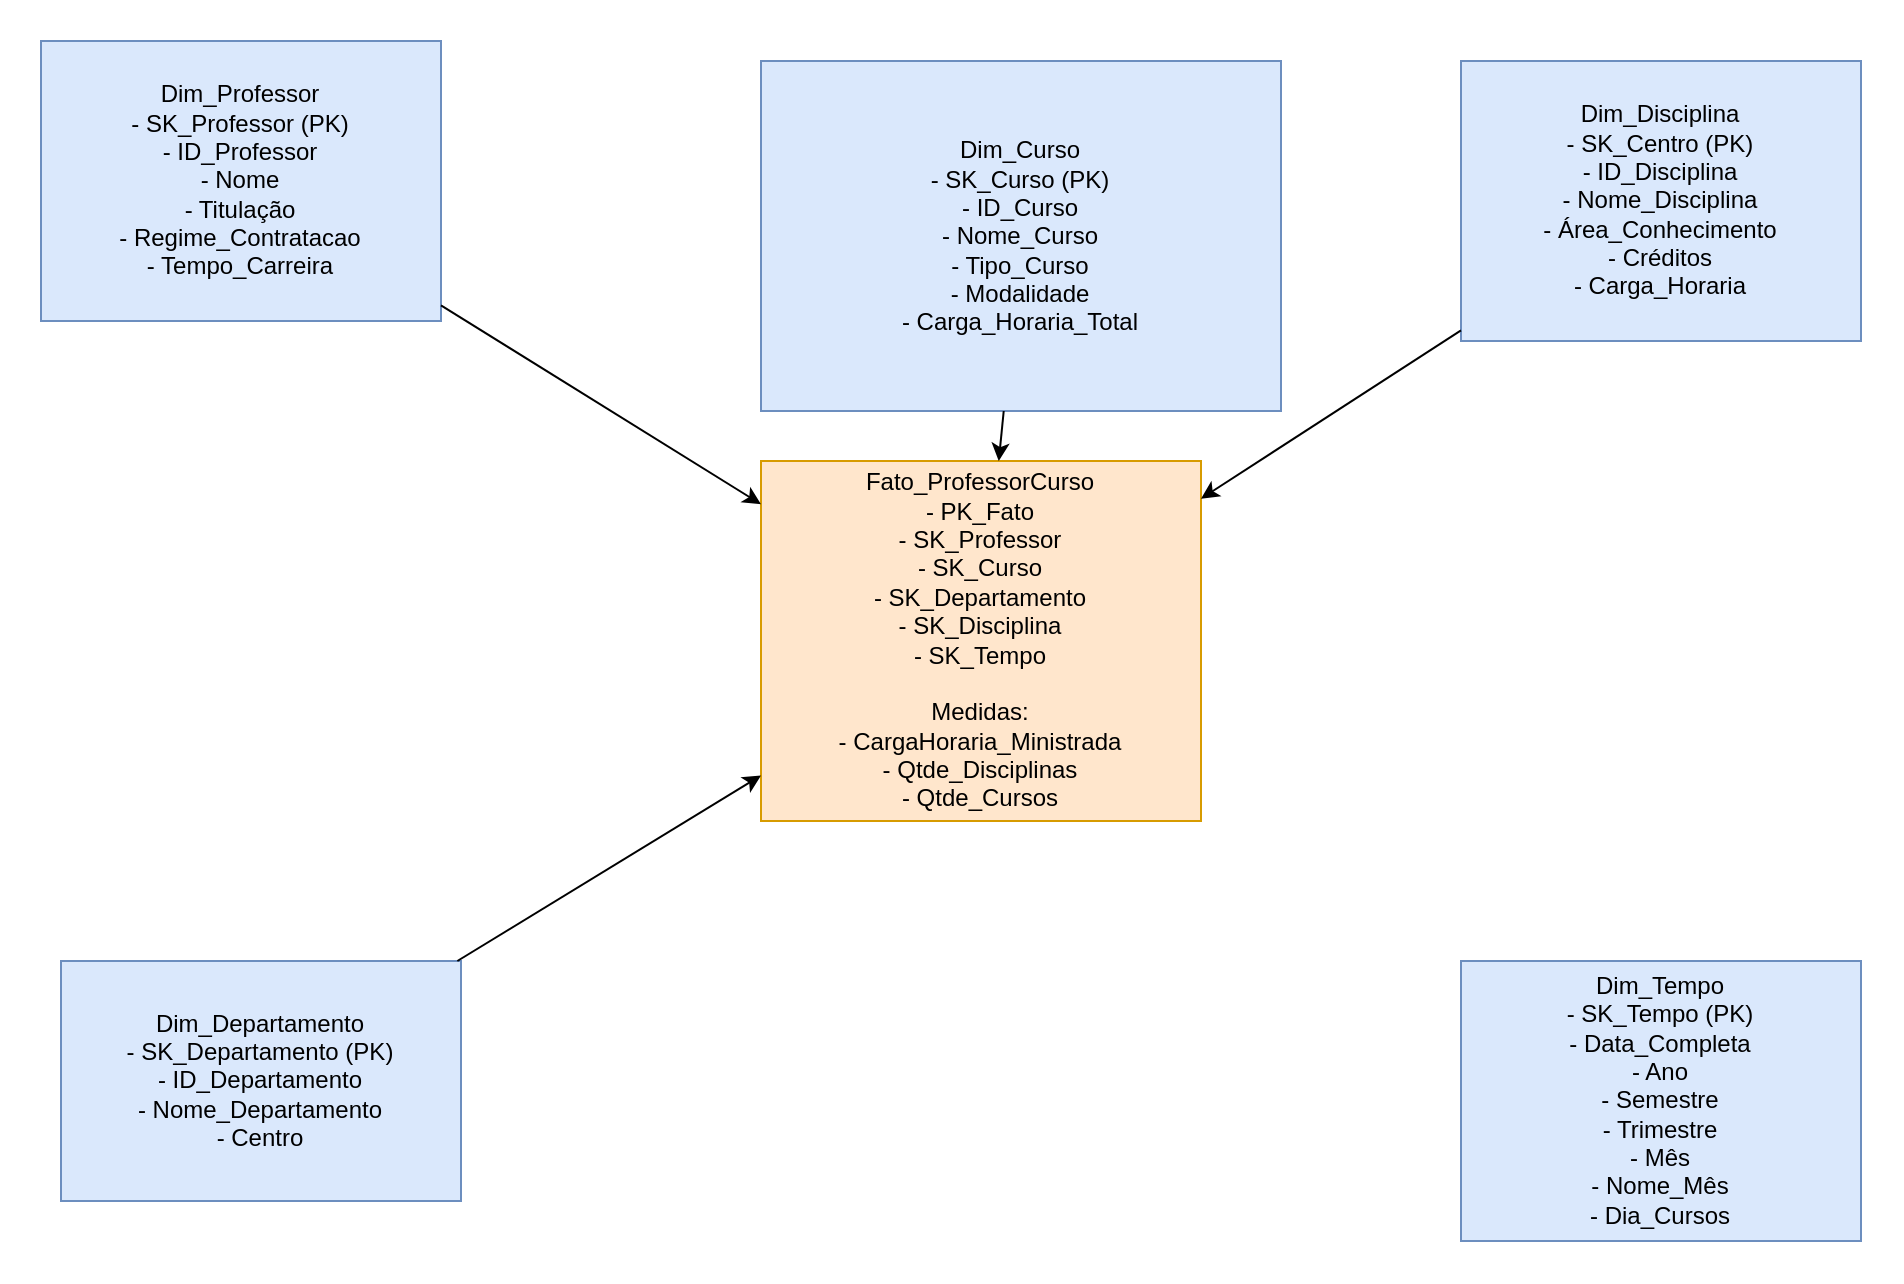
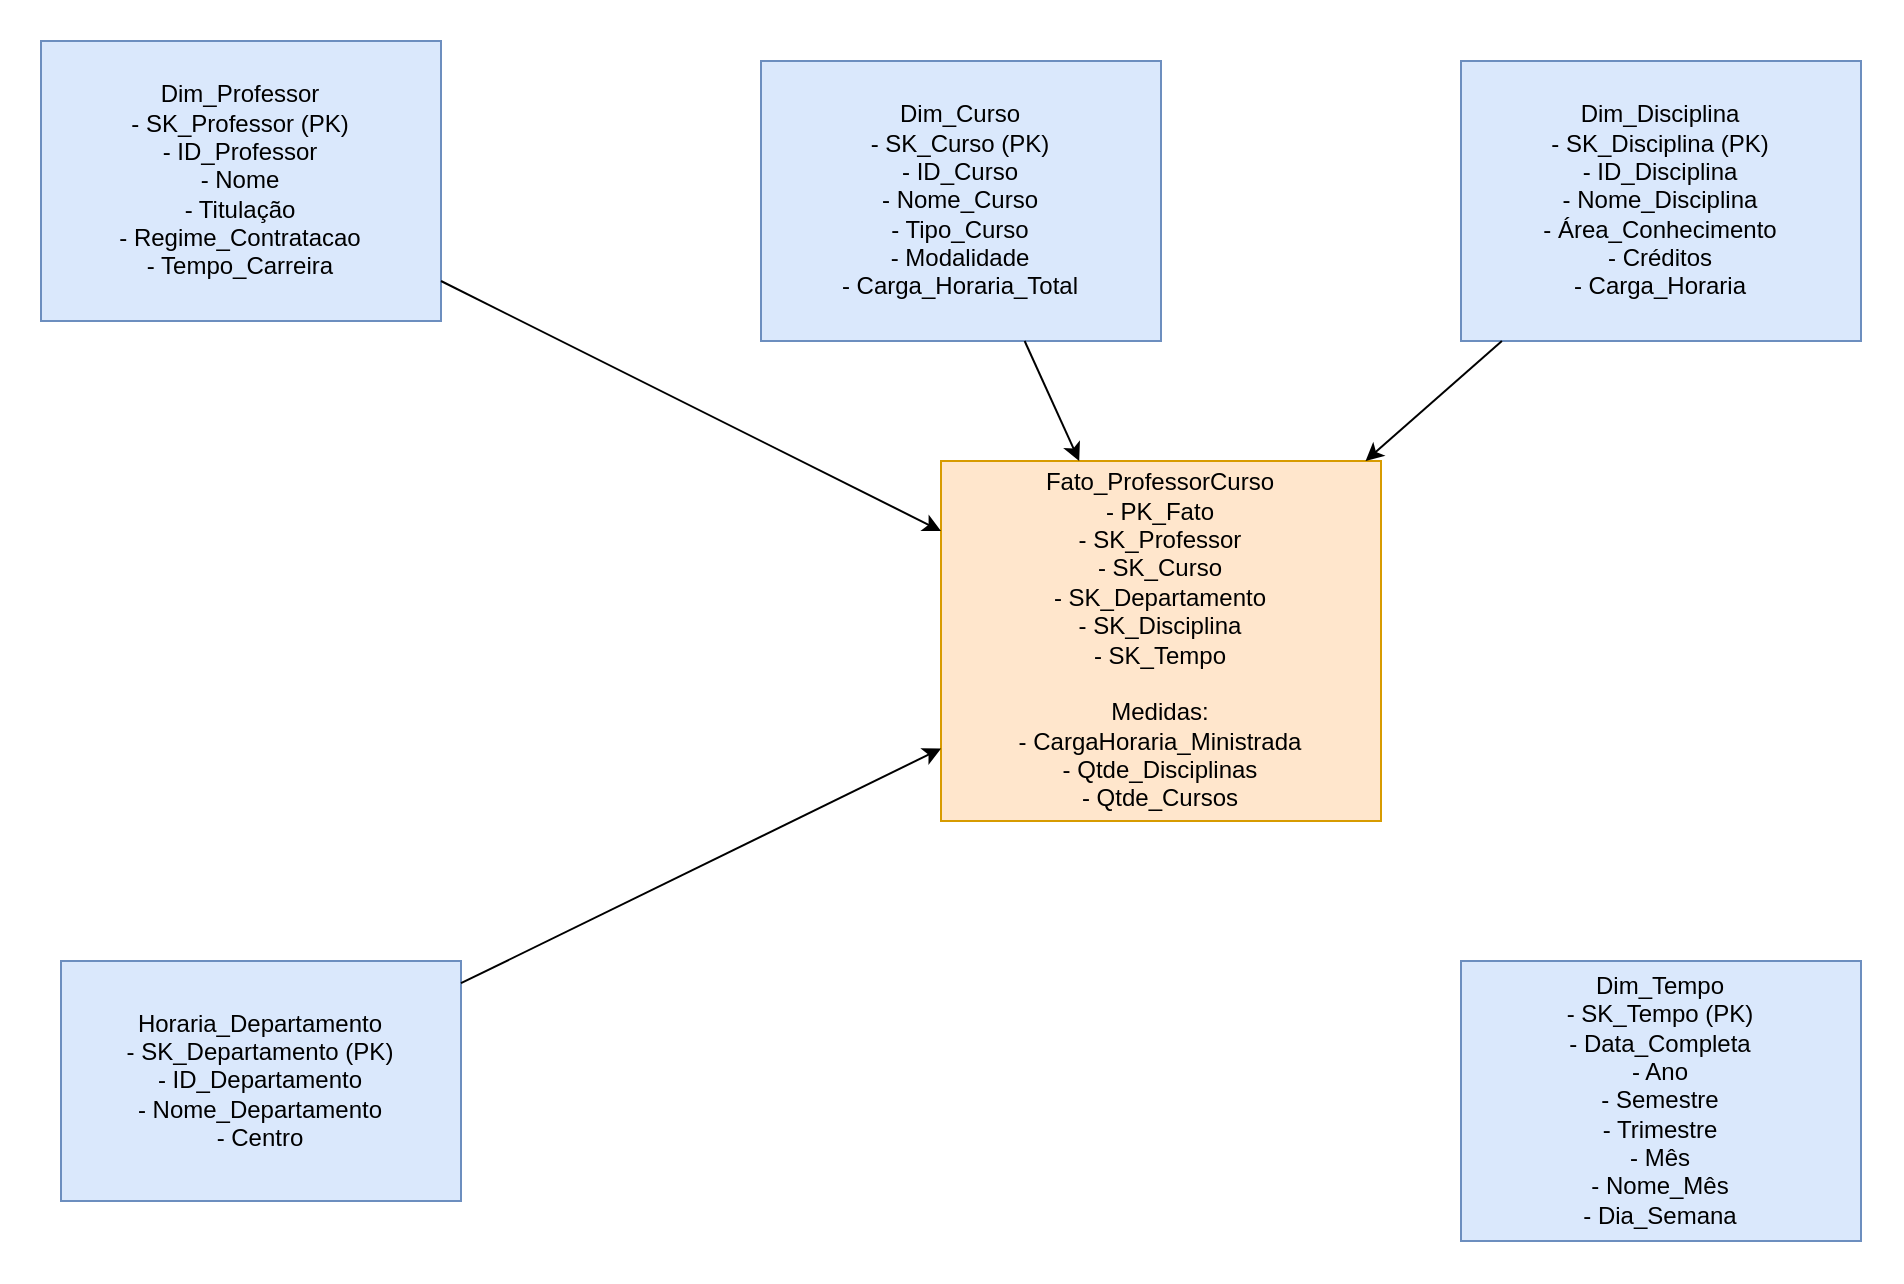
- <mxCell id="5" value="Dim_Disciplina&#10;- SK_Centro (PK)&#10;- ID_Disciplina&#10;- Nome_Disciplina&#10;- Área_Conhecimento&#10;- Créditos&#10;- Carga_Horaria" style="shape=rectangle;whiteSpace=wrap;html=1;fillColor=#dae8fc;strokeColor=#6c8ebf;" vertex="1" parent="1"><mxGeometry x="730" y="30" width="200" height="140" as="geometry" /></mxCell>
+ <mxCell id="5" value="Dim_Disciplina&#10;- SK_Disciplina (PK)&#10;- ID_Disciplina&#10;- Nome_Disciplina&#10;- Área_Conhecimento&#10;- Créditos&#10;- Carga_Horaria" style="shape=rectangle;whiteSpace=wrap;html=1;fillColor=#dae8fc;strokeColor=#6c8ebf;" vertex="1" parent="1"><mxGeometry x="730" y="30" width="200" height="140" as="geometry" /></mxCell>
- <mxCell id="4" value="Dim_Curso&#10;- SK_Curso (PK)&#10;- ID_Curso&#10;- Nome_Curso&#10;- Tipo_Curso&#10;- Modalidade&#10;- Carga_Horaria_Total" style="shape=rectangle;whiteSpace=wrap;html=1;fillColor=#dae8fc;strokeColor=#6c8ebf;" vertex="1" parent="1"><mxGeometry x="380" y="30" width="260" height="175" as="geometry" /></mxCell>
+ <mxCell id="4" value="Dim_Curso&#10;- SK_Curso (PK)&#10;- ID_Curso&#10;- Nome_Curso&#10;- Tipo_Curso&#10;- Modalidade&#10;- Carga_Horaria_Total" style="shape=rectangle;whiteSpace=wrap;html=1;fillColor=#dae8fc;strokeColor=#6c8ebf;" vertex="1" parent="1"><mxGeometry x="380" y="30" width="200" height="140" as="geometry" /></mxCell>
- <mxCell id="2" value="Fato_ProfessorCurso&#10;- PK_Fato&#10;- SK_Professor&#10;- SK_Curso&#10;- SK_Departamento&#10;- SK_Disciplina&#10;- SK_Tempo&#10;&#10;Medidas:&#10;- CargaHoraria_Ministrada&#10;- Qtde_Disciplinas&#10;- Qtde_Cursos" style="shape=rectangle;whiteSpace=wrap;html=1;fillColor=#ffe6cc;strokeColor=#d79b00;" vertex="1" parent="1"><mxGeometry x="380" y="230" width="220" height="180" as="geometry" /></mxCell>
+ <mxCell id="2" value="Fato_ProfessorCurso&#10;- PK_Fato&#10;- SK_Professor&#10;- SK_Curso&#10;- SK_Departamento&#10;- SK_Disciplina&#10;- SK_Tempo&#10;&#10;Medidas:&#10;- CargaHoraria_Ministrada&#10;- Qtde_Disciplinas&#10;- Qtde_Cursos" style="shape=rectangle;whiteSpace=wrap;html=1;fillColor=#ffe6cc;strokeColor=#d79b00;" vertex="1" parent="1"><mxGeometry x="470" y="230" width="220" height="180" as="geometry" /></mxCell>
- <mxCell id="6" value="Dim_Departamento&#10;- SK_Departamento (PK)&#10;- ID_Departamento&#10;- Nome_Departamento&#10;- Centro" style="shape=rectangle;whiteSpace=wrap;html=1;fillColor=#dae8fc;strokeColor=#6c8ebf;" vertex="1" parent="1"><mxGeometry x="30" y="480" width="200" height="120" as="geometry" /></mxCell>
+ <mxCell id="6" value="Horaria_Departamento&#10;- SK_Departamento (PK)&#10;- ID_Departamento&#10;- Nome_Departamento&#10;- Centro" style="shape=rectangle;whiteSpace=wrap;html=1;fillColor=#dae8fc;strokeColor=#6c8ebf;" vertex="1" parent="1"><mxGeometry x="30" y="480" width="200" height="120" as="geometry" /></mxCell>
- <mxCell id="7" value="Dim_Tempo&#10;- SK_Tempo (PK)&#10;- Data_Completa&#10;- Ano&#10;- Semestre&#10;- Trimestre&#10;- Mês&#10;- Nome_Mês&#10;- Dia_Cursos" style="shape=rectangle;whiteSpace=wrap;html=1;fillColor=#dae8fc;strokeColor=#6c8ebf;" vertex="1" parent="1"><mxGeometry x="730" y="480" width="200" height="140" as="geometry" /></mxCell>
+ <mxCell id="7" value="Dim_Tempo&#10;- SK_Tempo (PK)&#10;- Data_Completa&#10;- Ano&#10;- Semestre&#10;- Trimestre&#10;- Mês&#10;- Nome_Mês&#10;- Dia_Semana" style="shape=rectangle;whiteSpace=wrap;html=1;fillColor=#dae8fc;strokeColor=#6c8ebf;" vertex="1" parent="1"><mxGeometry x="730" y="480" width="200" height="140" as="geometry" /></mxCell>
